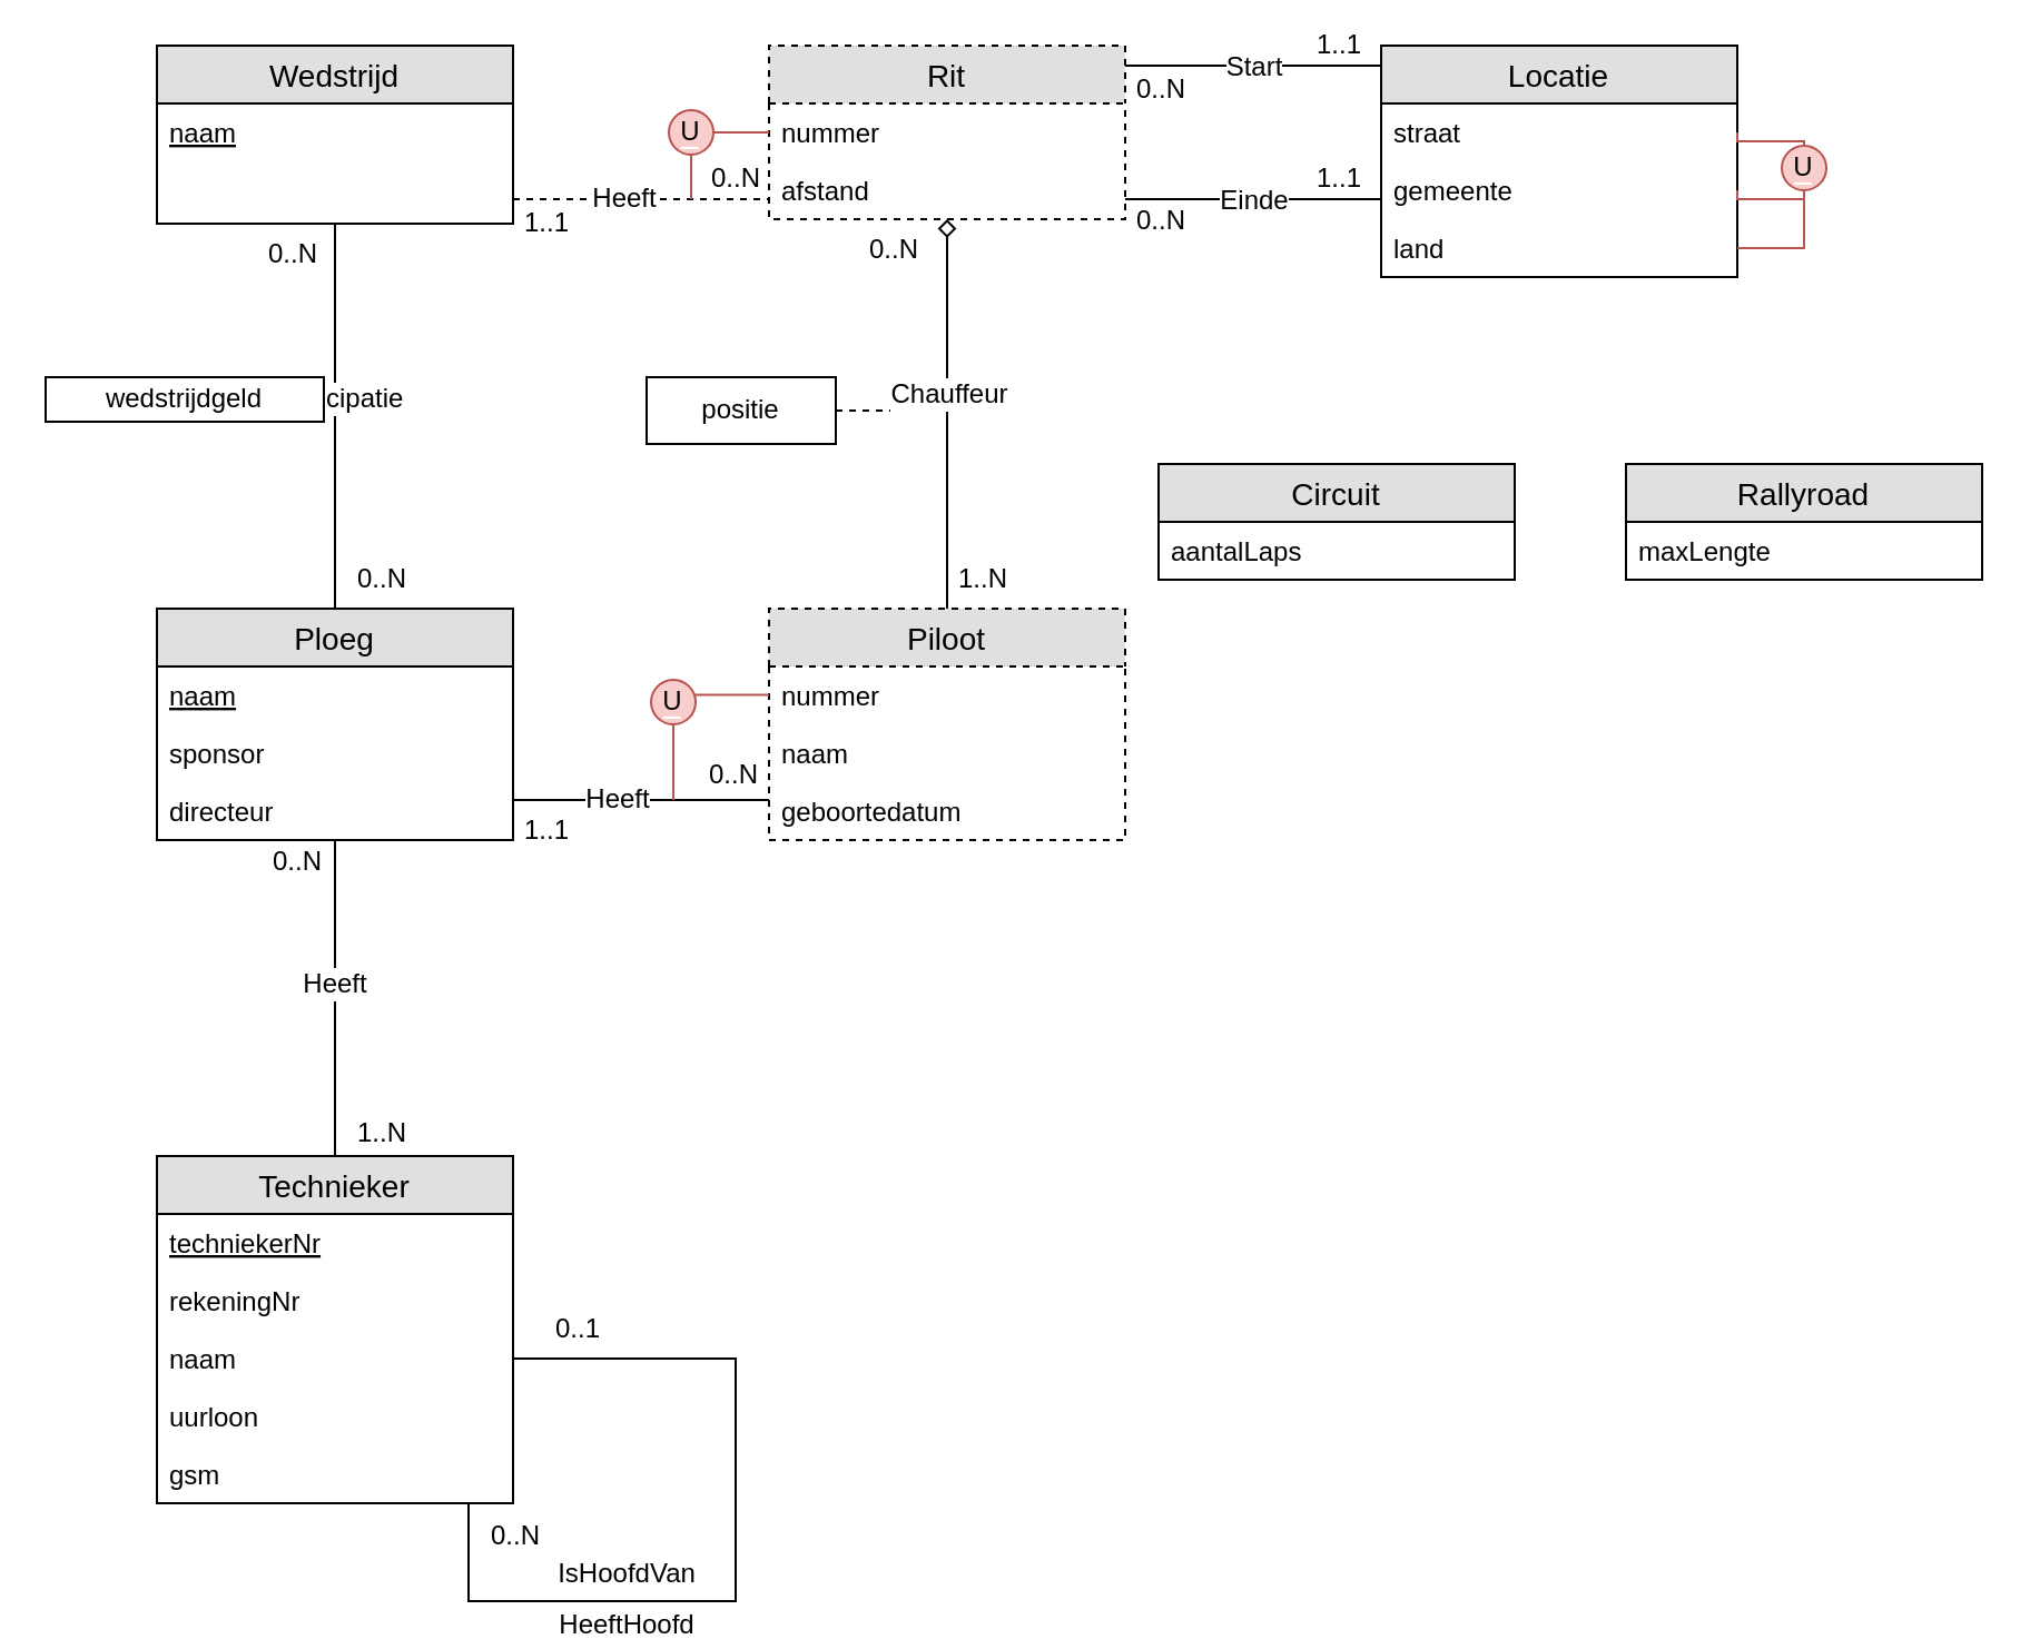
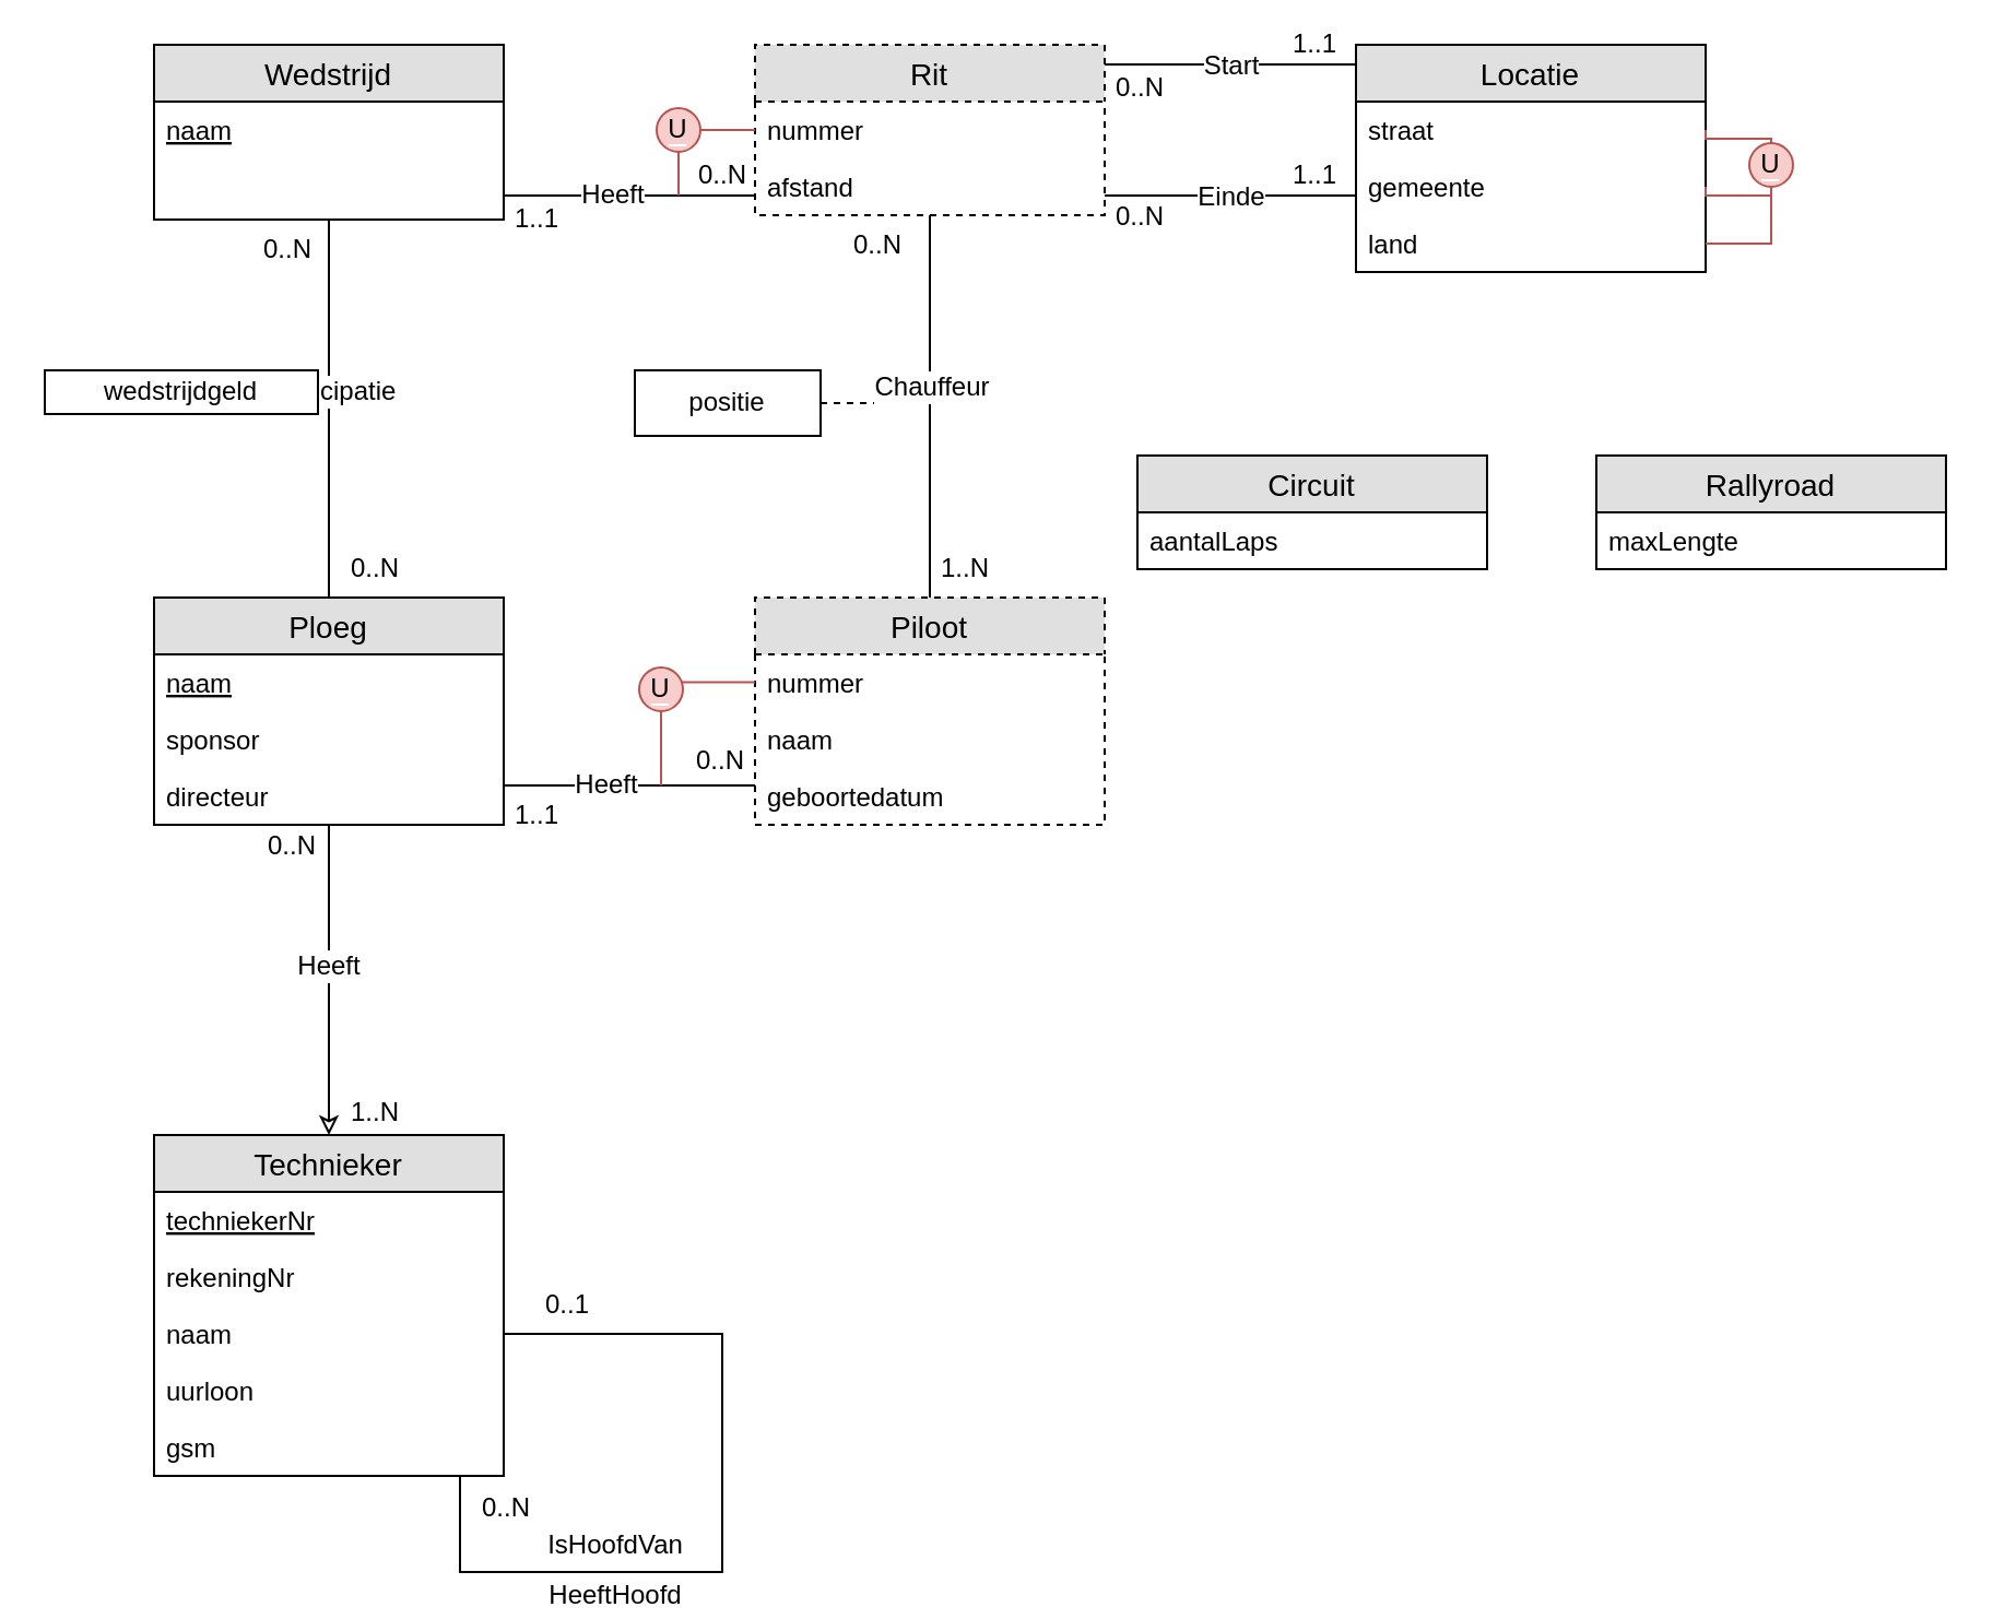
- <mxCell id="4" value="" style="edgeStyle=orthogonalEdgeStyle;rounded=0;orthogonalLoop=1;jettySize=auto;html=1;endArrow=none;endFill=0;dashed=1;" parent="1" source="12" target="44" edge="1"><mxGeometry relative="1" as="geometry"><Array as="points"><mxPoint x="280" y="89" /><mxPoint x="280" y="89" /></Array></mxGeometry></mxCell>
+ <mxCell id="4" value="" style="edgeStyle=orthogonalEdgeStyle;rounded=0;orthogonalLoop=1;jettySize=auto;html=1;endArrow=none;endFill=0;" parent="1" source="12" target="44" edge="1"><mxGeometry relative="1" as="geometry"><Array as="points"><mxPoint x="280" y="89" /><mxPoint x="280" y="89" /></Array></mxGeometry></mxCell>
- <mxCell id="26" style="edgeStyle=orthogonalEdgeStyle;rounded=0;orthogonalLoop=1;jettySize=auto;html=1;startArrow=none;startFill=0;endArrow=diamond;endFill=0;" parent="1" source="30" target="44" edge="1"><mxGeometry relative="1" as="geometry" /></mxCell>
+ <mxCell id="26" style="edgeStyle=orthogonalEdgeStyle;rounded=0;orthogonalLoop=1;jettySize=auto;html=1;startArrow=none;startFill=0;endArrow=none;endFill=0;" parent="1" source="30" target="44" edge="1"><mxGeometry relative="1" as="geometry" /></mxCell>
- <mxCell id="14" value="" style="edgeStyle=orthogonalEdgeStyle;rounded=0;orthogonalLoop=1;jettySize=auto;html=1;endArrow=none;endFill=0;" parent="1" source="22" target="34" edge="1"><mxGeometry relative="1" as="geometry" /></mxCell>
+ <mxCell id="14" value="" style="edgeStyle=orthogonalEdgeStyle;rounded=0;orthogonalLoop=1;jettySize=auto;html=1;endArrow=classic;endFill=0;" parent="1" source="22" target="34" edge="1"><mxGeometry relative="1" as="geometry" /></mxCell>
